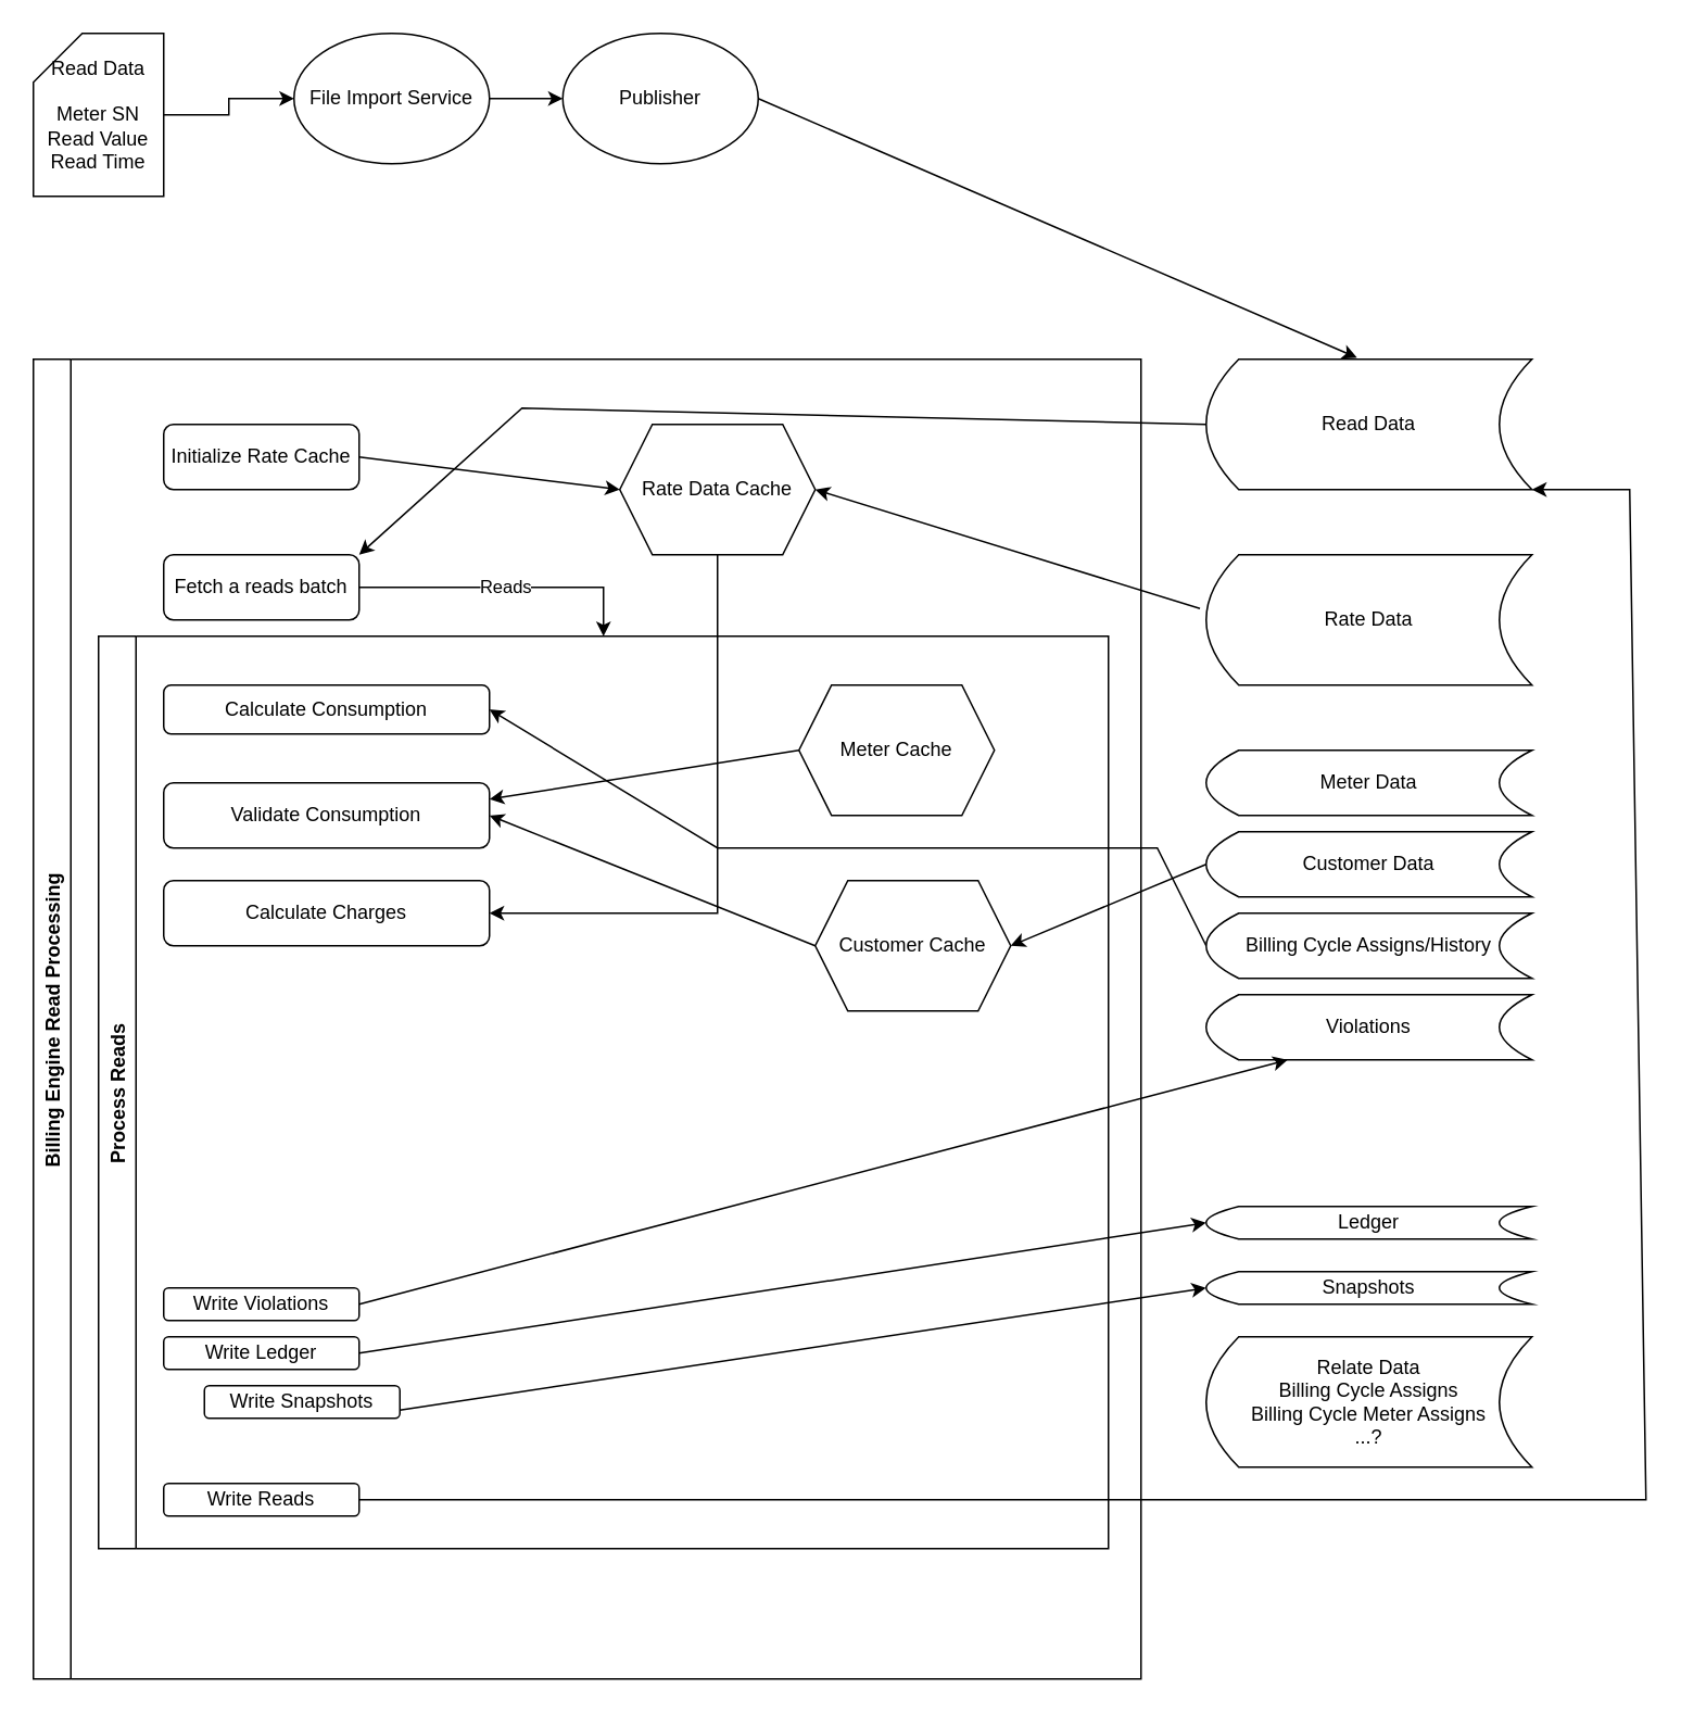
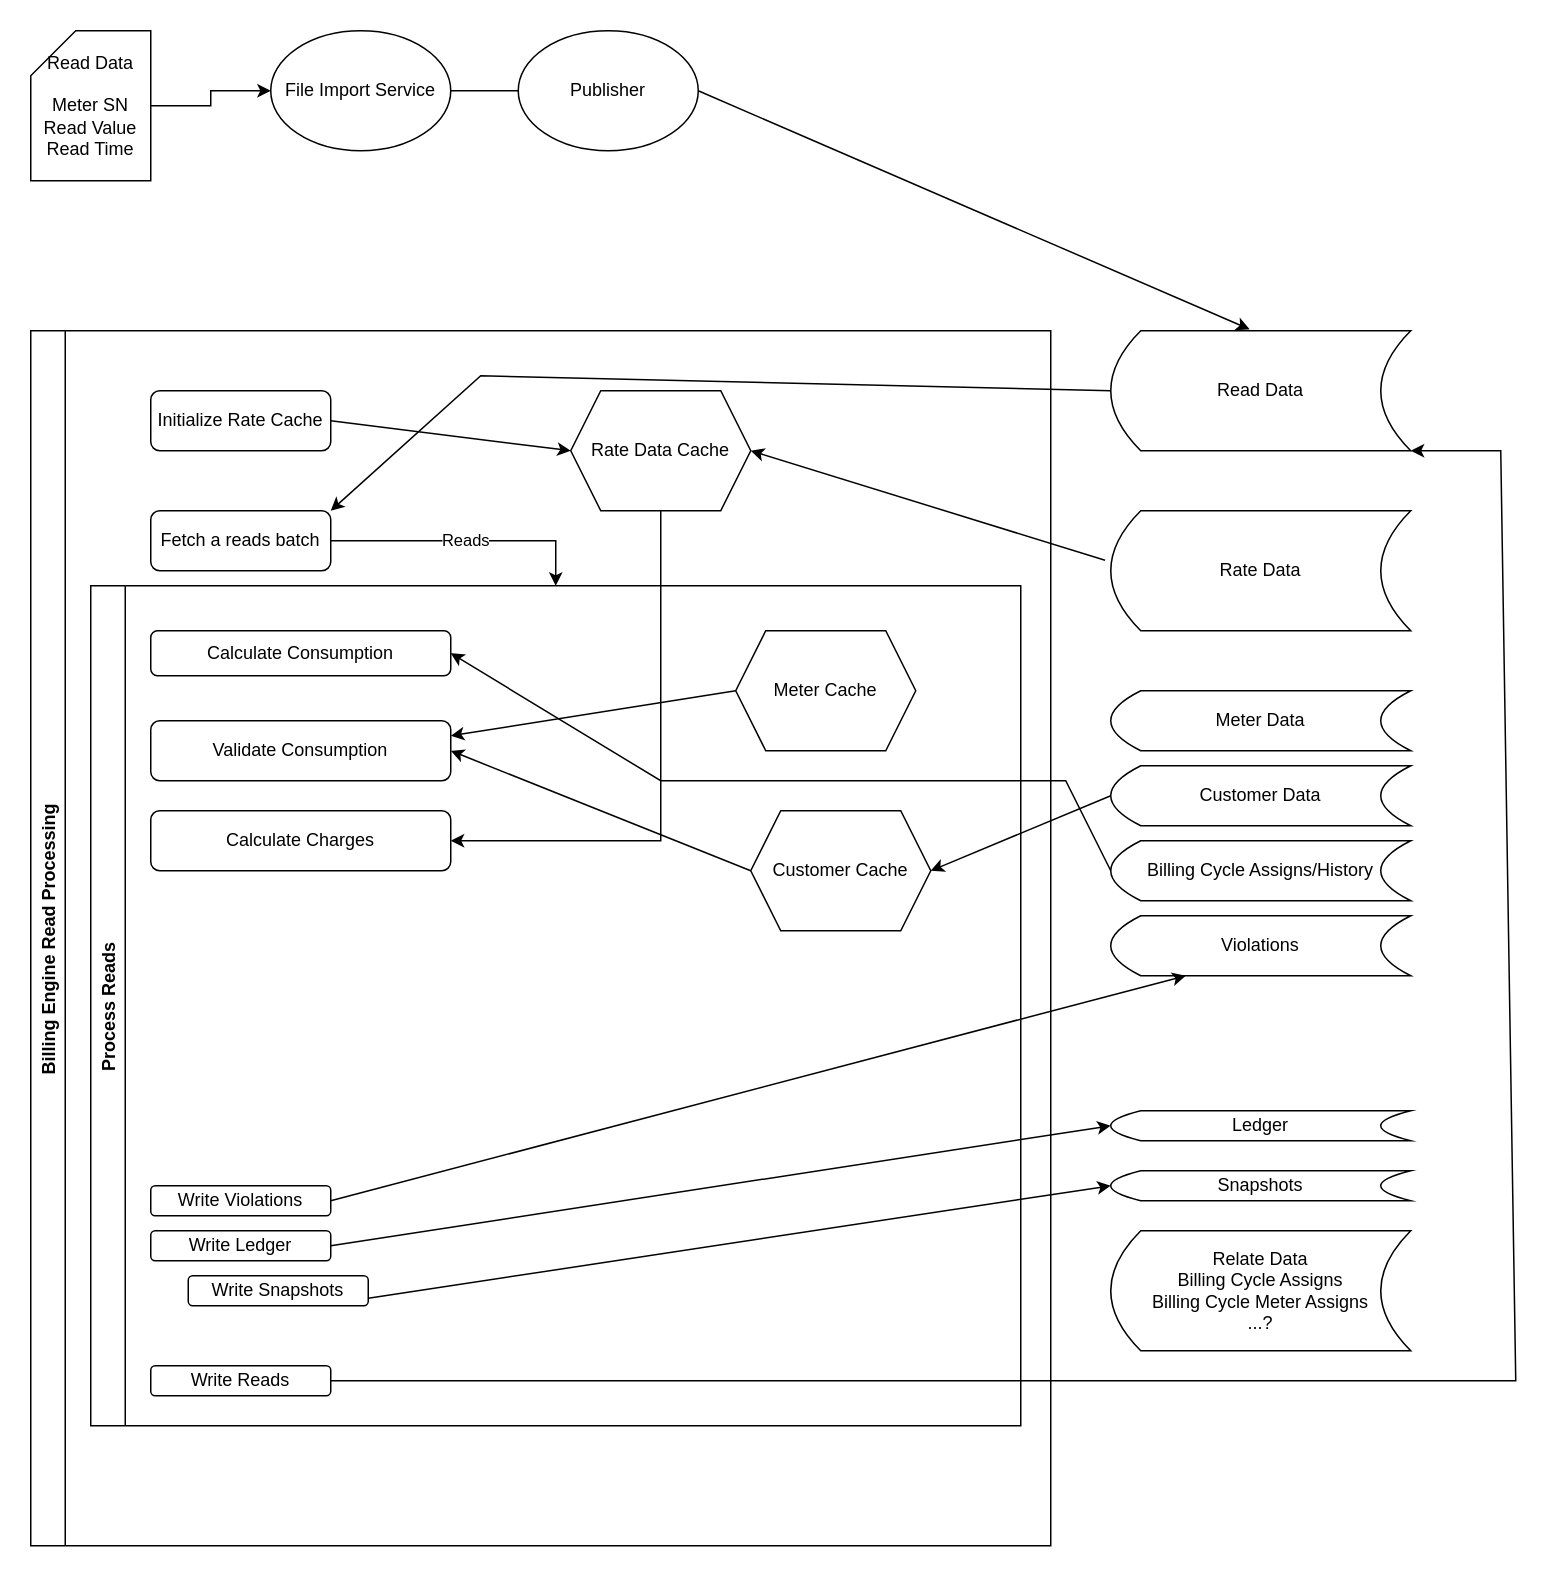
- <mxCell id="4" value="" style="edgeStyle=orthogonalEdgeStyle;rounded=0;orthogonalLoop=1;jettySize=auto;html=1;" edge="1" parent="1" source="5" target="6"><mxGeometry relative="1" as="geometry" /></mxCell>
+ <mxCell id="4" value="" style="edgeStyle=orthogonalEdgeStyle;rounded=0;orthogonalLoop=1;jettySize=auto;html=1;endArrow=none;" edge="1" parent="1" source="5" target="6"><mxGeometry relative="1" as="geometry" /></mxCell>
